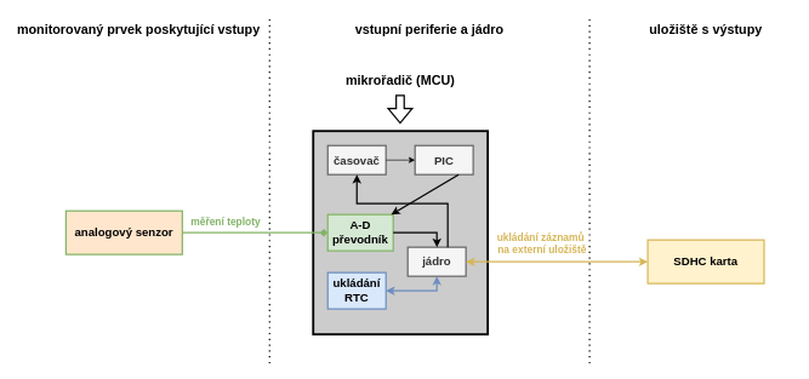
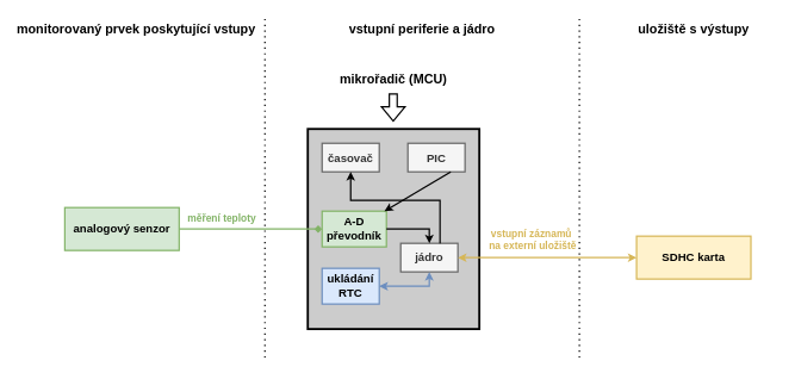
- <mxCell id="14" value="" style="endArrow=classic;html=1;rounded=0;exitX=1;exitY=0.5;exitDx=0;exitDy=0;entryX=0;entryY=0.5;entryDx=0;entryDy=0;" parent="1" source="11" target="13" edge="1"><mxGeometry width="50" height="50" relative="1" as="geometry"><mxPoint x="590" y="350" as="sourcePoint" /><mxPoint x="640" y="300" as="targetPoint" /></mxGeometry></mxCell>
- <mxCell id="3" value="&lt;font style=&quot;font-size: 16px;&quot;&gt;&lt;b style=&quot;&quot;&gt;analogový senzor&lt;/b&gt;&lt;/font&gt;" style="rounded=0;whiteSpace=wrap;html=1;fillColor=#ffe6cc;strokeColor=#82b366;strokeWidth=2;" parent="1" vertex="1"><mxGeometry x="90" y="290" width="160" height="60" as="geometry" /></mxCell>
+ <mxCell id="3" value="&lt;font style=&quot;font-size: 16px;&quot;&gt;&lt;b style=&quot;&quot;&gt;analogový senzor&lt;/b&gt;&lt;/font&gt;" style="rounded=0;whiteSpace=wrap;html=1;fillColor=#d5e8d4;strokeColor=#82b366;strokeWidth=2;" parent="1" vertex="1"><mxGeometry x="90" y="290" width="160" height="60" as="geometry" /></mxCell>
- <mxCell id="20" value="&lt;font style=&quot;color: rgb(214, 182, 86); font-size: 14px;&quot;&gt;&lt;b&gt;&lt;font style=&quot;&quot;&gt;ukládání&amp;nbsp;&lt;/font&gt;&lt;span style=&quot;background-color: transparent;&quot;&gt;záznamů&amp;nbsp;&lt;/span&gt;&lt;/b&gt;&lt;/font&gt;&lt;div&gt;&lt;font style=&quot;color: rgb(214, 182, 86); font-size: 14px;&quot;&gt;&lt;b&gt;&lt;span style=&quot;background-color: transparent;&quot;&gt;na externí uložiště&lt;/span&gt;&lt;/b&gt;&lt;/font&gt;&lt;/div&gt;" style="text;html=1;align=center;verticalAlign=middle;whiteSpace=wrap;rounded=0;fillColor=none;strokeColor=none;fontColor=#82B366;" parent="1" vertex="1"><mxGeometry x="670" y="310" width="150" height="50" as="geometry" /></mxCell>
+ <mxCell id="20" value="&lt;font style=&quot;color: rgb(214, 182, 86); font-size: 14px;&quot;&gt;&lt;b&gt;&lt;font style=&quot;&quot;&gt;vstupní&amp;nbsp;&lt;/font&gt;&lt;span style=&quot;background-color: transparent;&quot;&gt;záznamů&amp;nbsp;&lt;/span&gt;&lt;/b&gt;&lt;/font&gt;&lt;div&gt;&lt;font style=&quot;color: rgb(214, 182, 86); font-size: 14px;&quot;&gt;&lt;b&gt;&lt;span style=&quot;background-color: transparent;&quot;&gt;na externí uložiště&lt;/span&gt;&lt;/b&gt;&lt;/font&gt;&lt;/div&gt;" style="text;html=1;align=center;verticalAlign=middle;whiteSpace=wrap;rounded=0;fillColor=none;strokeColor=none;fontColor=#82B366;" parent="1" vertex="1"><mxGeometry x="670" y="310" width="150" height="50" as="geometry" /></mxCell>
